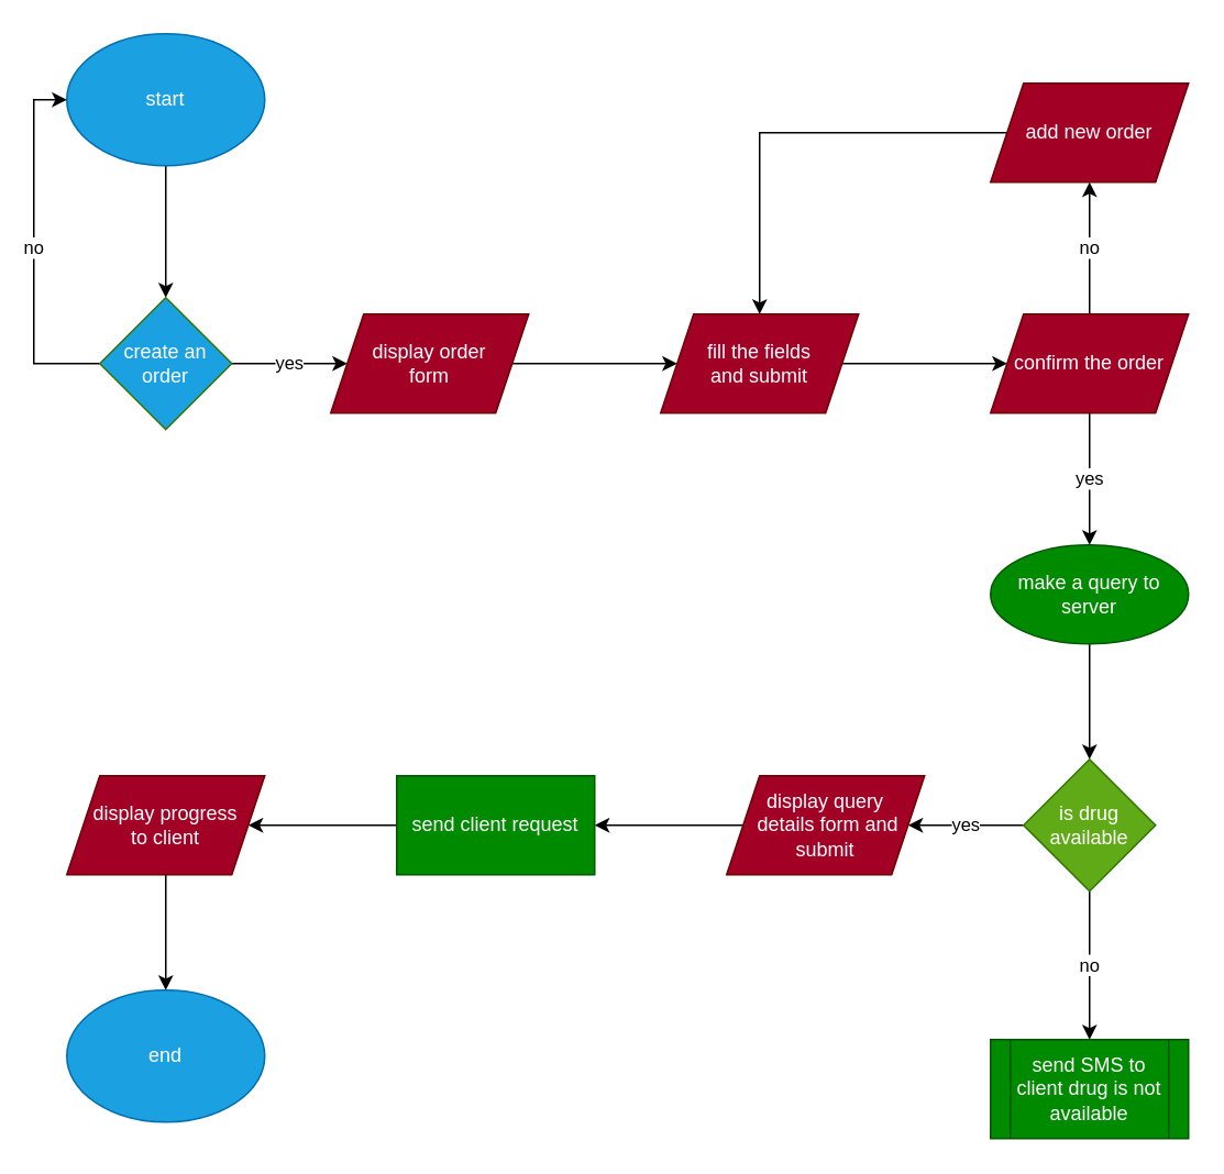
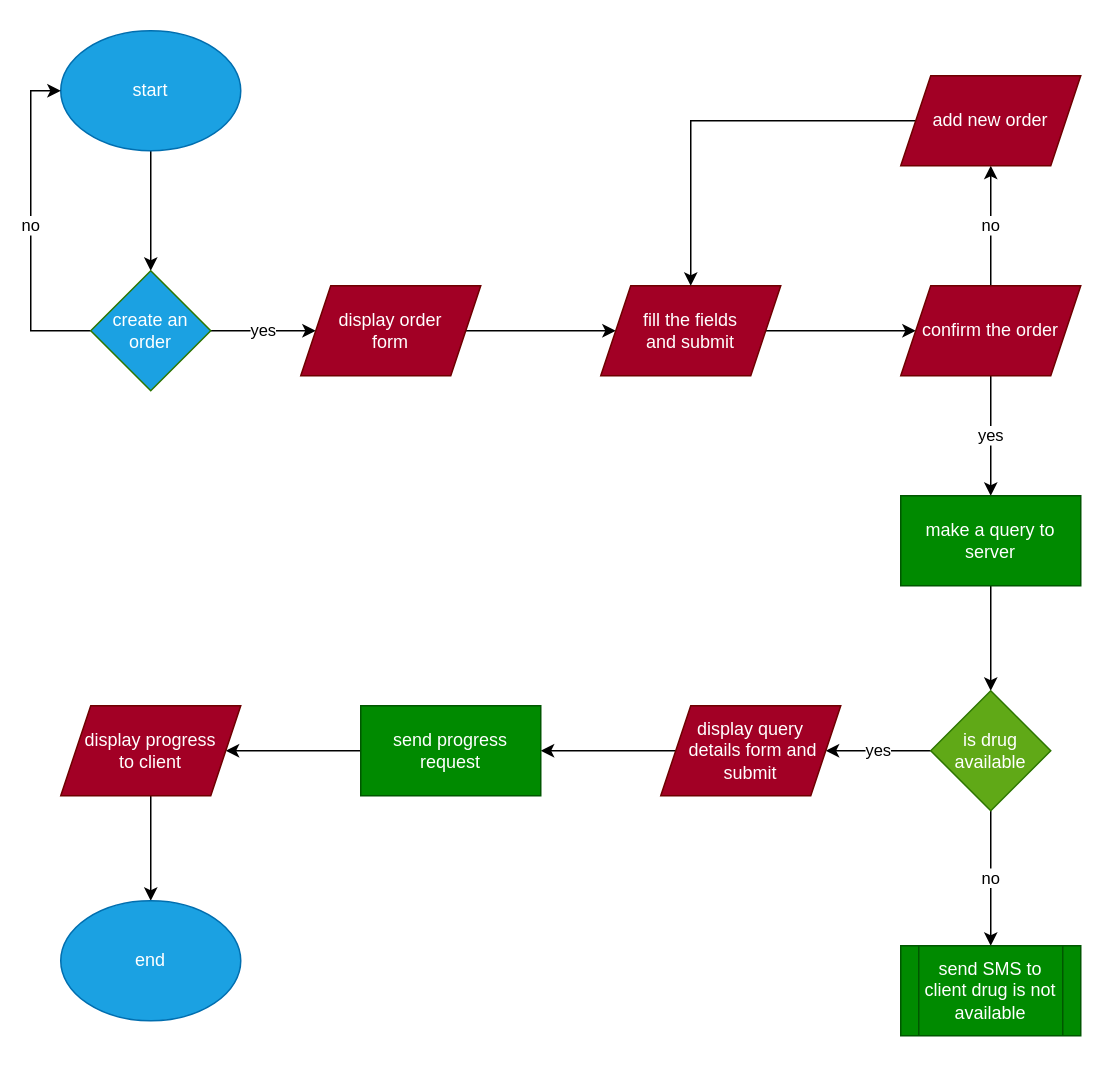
- <mxCell id="15" value="make a query to server" style="ellipse;whiteSpace=wrap;html=1;fillColor=#008a00;strokeColor=#005700;fontColor=#ffffff;" vertex="1" parent="1"><mxGeometry x="600" y="330" width="120" height="60" as="geometry" /></mxCell>
+ <mxCell id="15" value="make a query to server" style="whiteSpace=wrap;html=1;fillColor=#008a00;strokeColor=#005700;fontColor=#ffffff;" vertex="1" parent="1"><mxGeometry x="600" y="330" width="120" height="60" as="geometry" /></mxCell>
- <mxCell id="25" value="send client request" style="whiteSpace=wrap;html=1;fillColor=#008a00;strokeColor=#005700;fontColor=#ffffff;" vertex="1" parent="1"><mxGeometry x="240" y="470" width="120" height="60" as="geometry" /></mxCell>
+ <mxCell id="25" value="send progress request" style="whiteSpace=wrap;html=1;fillColor=#008a00;strokeColor=#005700;fontColor=#ffffff;" vertex="1" parent="1"><mxGeometry x="240" y="470" width="120" height="60" as="geometry" /></mxCell>
